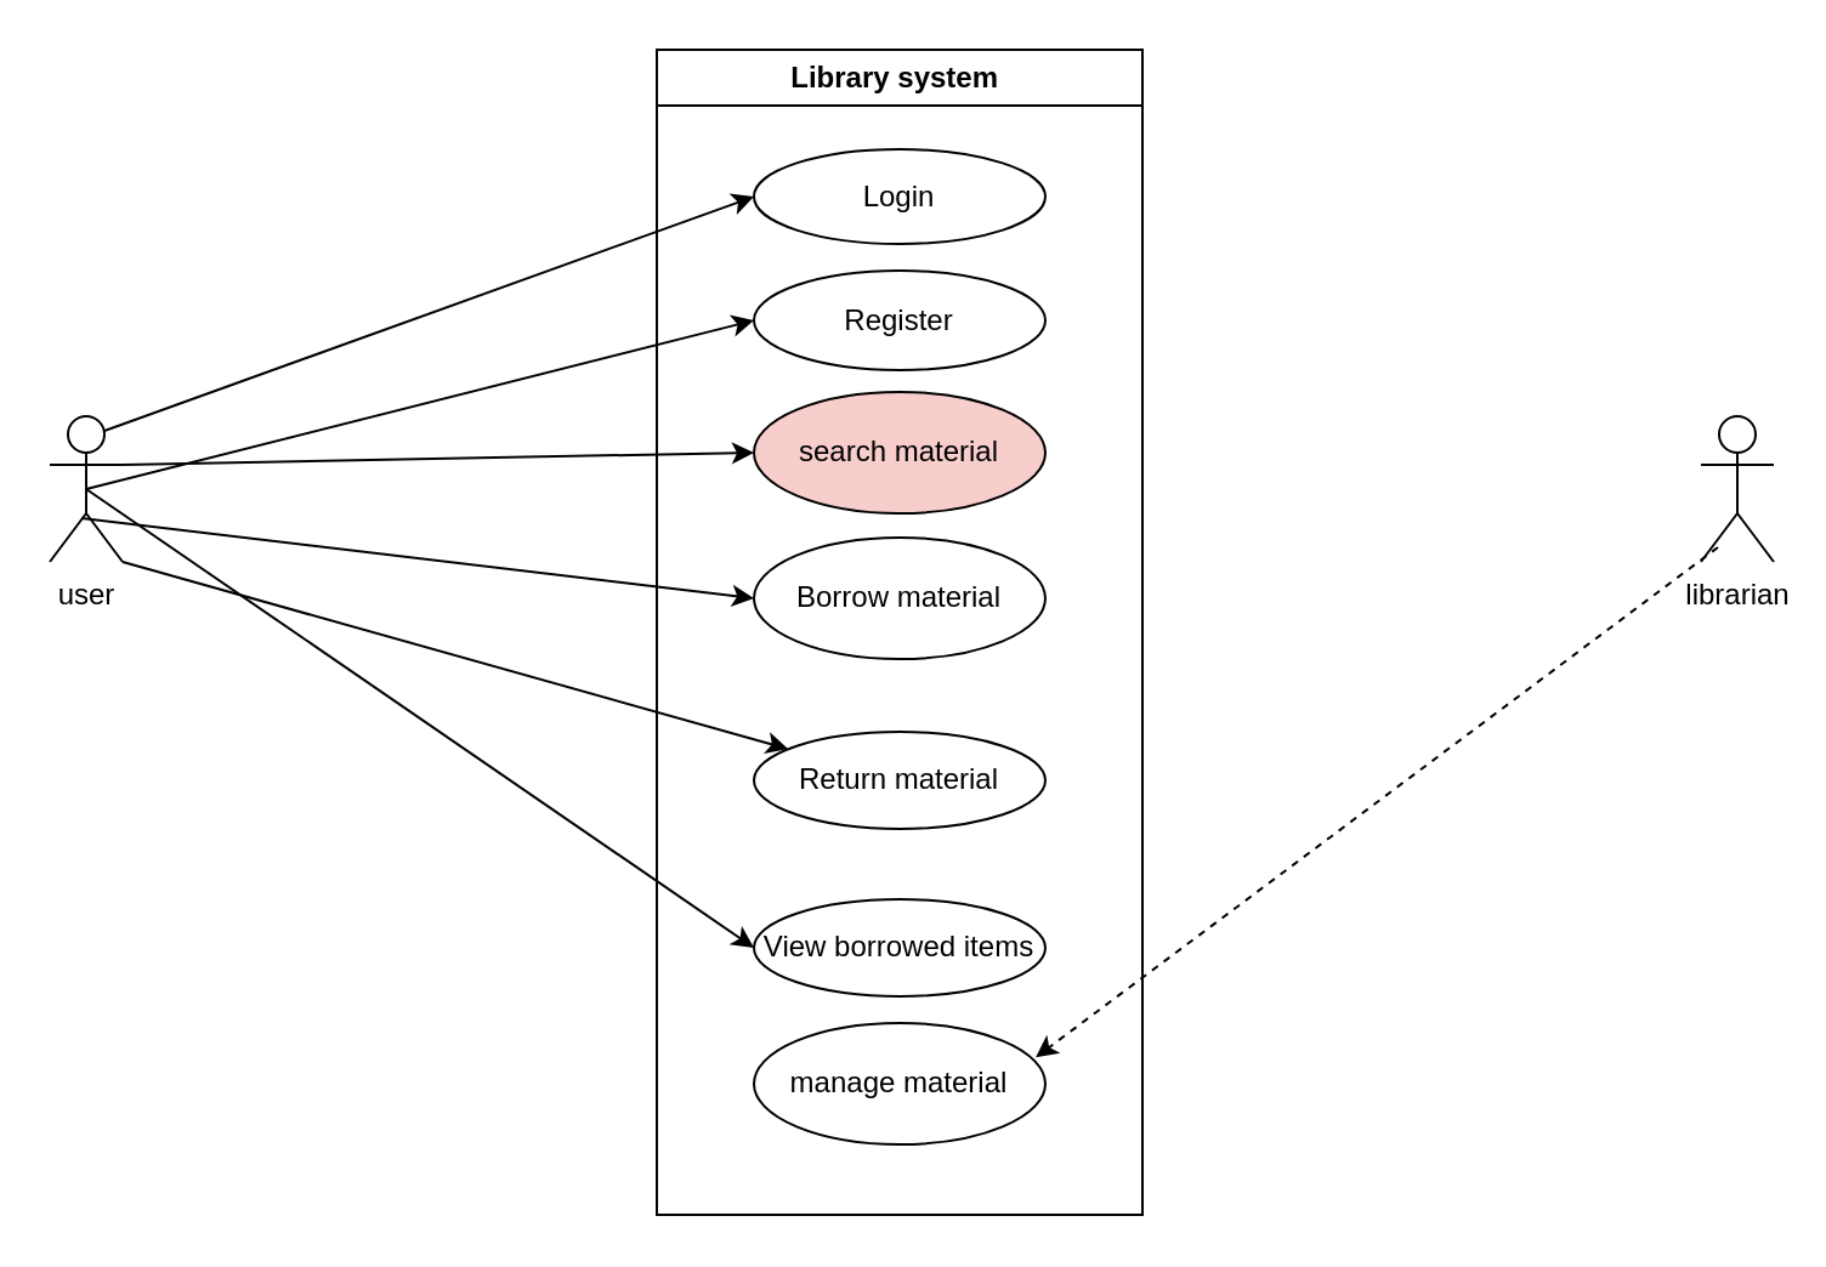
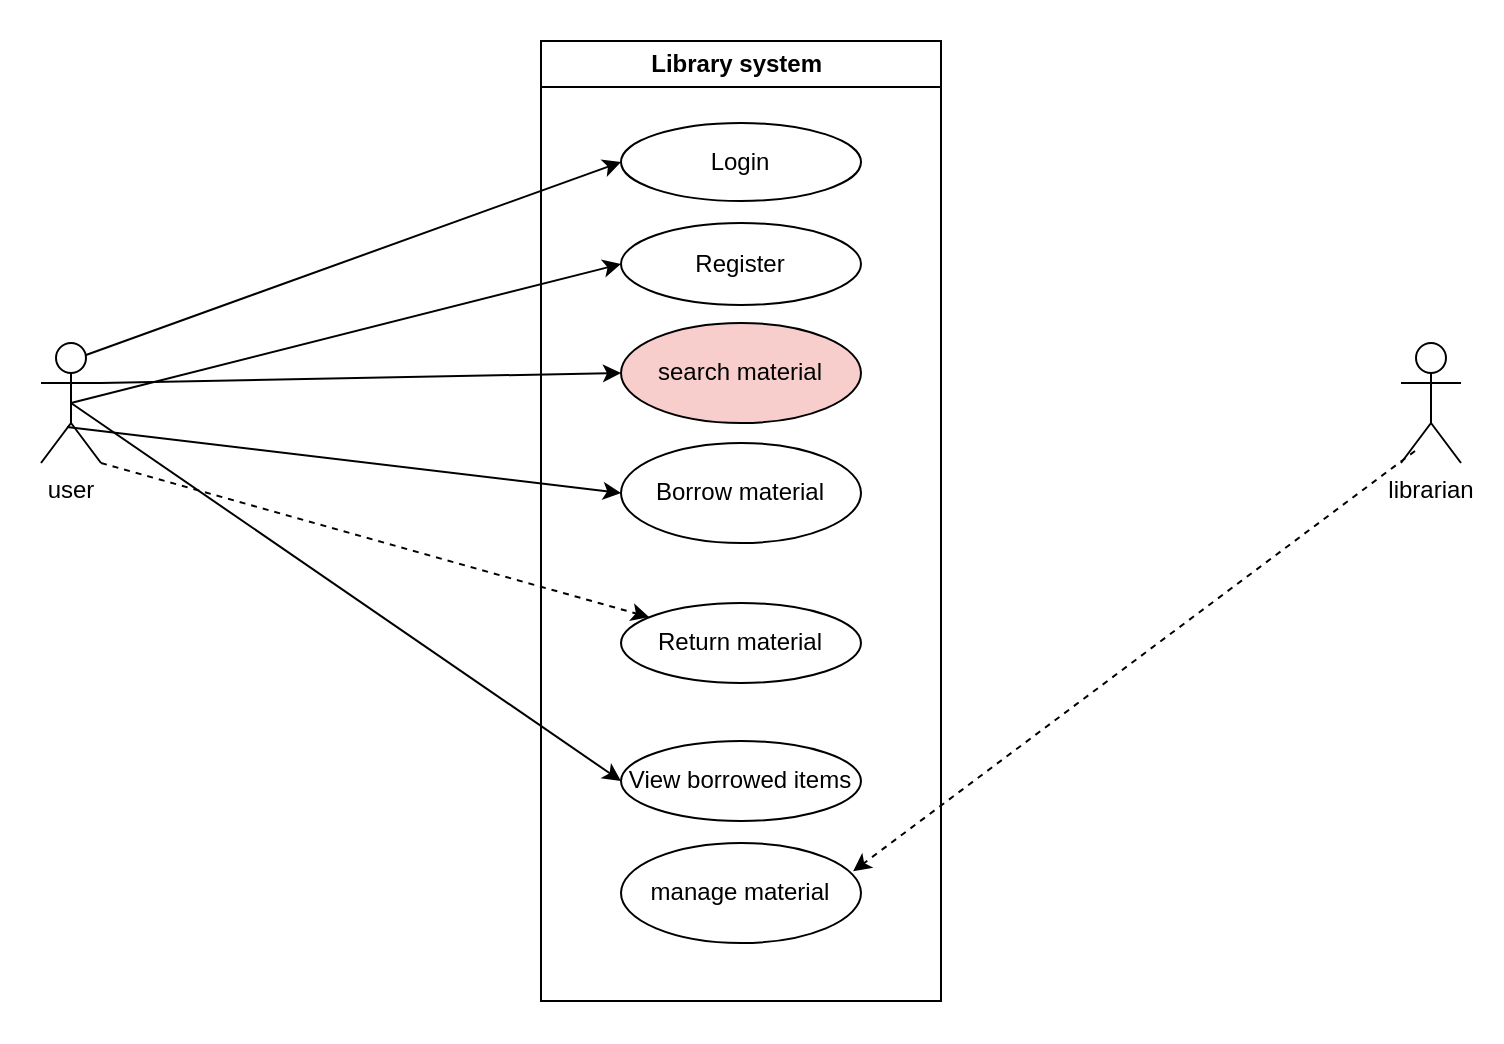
- <mxCell id="6" value="" style="endArrow=classic;html=1;rounded=0;exitX=1;exitY=1;exitDx=0;exitDy=0;exitPerimeter=0;" parent="1" source="2" target="10" edge="1"><mxGeometry width="50" height="50" relative="1" as="geometry"><mxPoint x="70" y="361" as="sourcePoint" /><mxPoint x="120" y="311" as="targetPoint" /></mxGeometry></mxCell>
+ <mxCell id="6" value="" style="endArrow=classic;html=1;rounded=0;exitX=1;exitY=1;exitDx=0;exitDy=0;exitPerimeter=0;dashed=1;" parent="1" source="2" target="10" edge="1"><mxGeometry width="50" height="50" relative="1" as="geometry"><mxPoint x="70" y="361" as="sourcePoint" /><mxPoint x="120" y="311" as="targetPoint" /></mxGeometry></mxCell>
